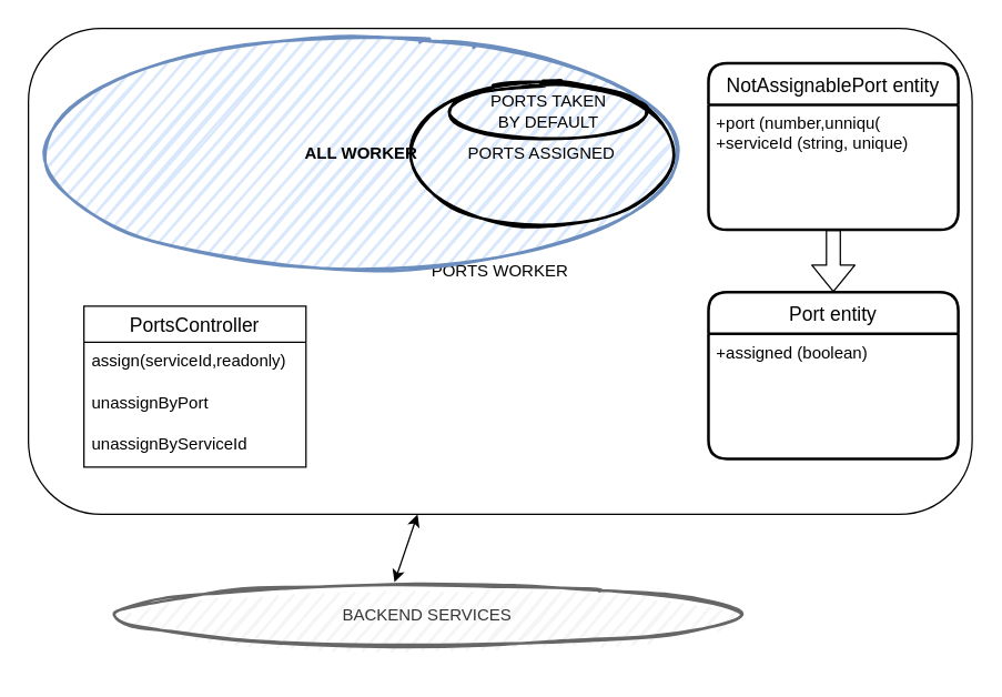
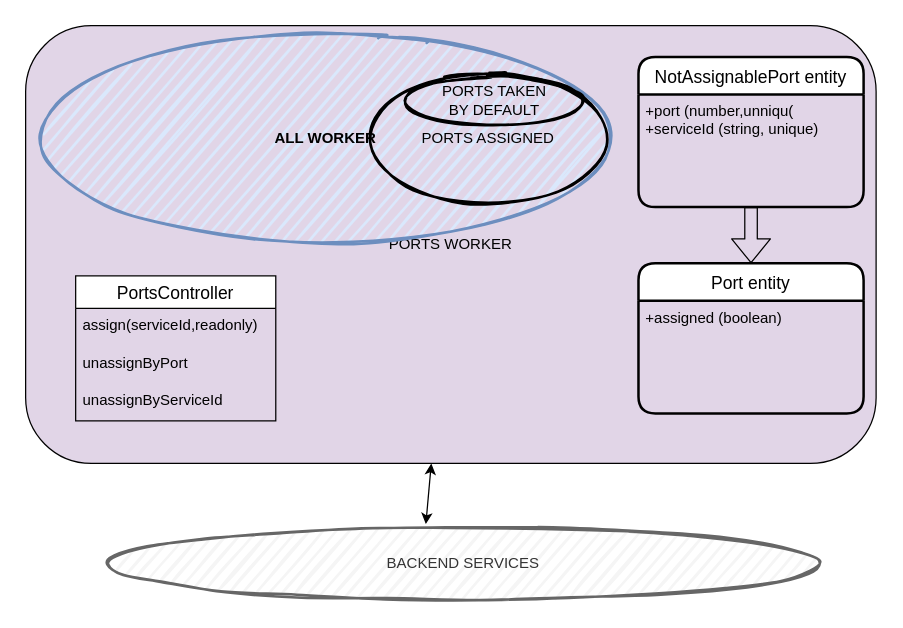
- <mxCell id="2" value="PORTS WORKER" style="rounded=1;whiteSpace=wrap;html=1;" parent="1" vertex="1"><mxGeometry y="20" width="680" height="350" as="geometry" x="20" /></mxCell>
+ <mxCell id="2" value="PORTS WORKER" style="rounded=1;whiteSpace=wrap;html=1;fillColor=#e1d5e7;" parent="1" vertex="1"><mxGeometry y="20" width="680" height="350" as="geometry" x="20" /></mxCell>
- <mxCell id="6" value="BACKEND SERVICES" style="ellipse;whiteSpace=wrap;html=1;strokeWidth=2;fillWeight=2;hachureGap=8;fillColor=#f5f5f5;fillStyle=dots;sketch=1;fontColor=#333333;strokeColor=#666666;" parent="1" vertex="1"><mxGeometry x="70" y="420" width="475" height="45" as="geometry" /></mxCell>
+ <mxCell id="6" value="BACKEND SERVICES" style="ellipse;whiteSpace=wrap;html=1;strokeWidth=2;fillWeight=2;hachureGap=8;fillColor=#f5f5f5;fillStyle=dots;sketch=1;fontColor=#333333;strokeColor=#666666;" parent="1" vertex="1"><mxGeometry x="70" y="420" width="600" height="60" as="geometry" /></mxCell>
